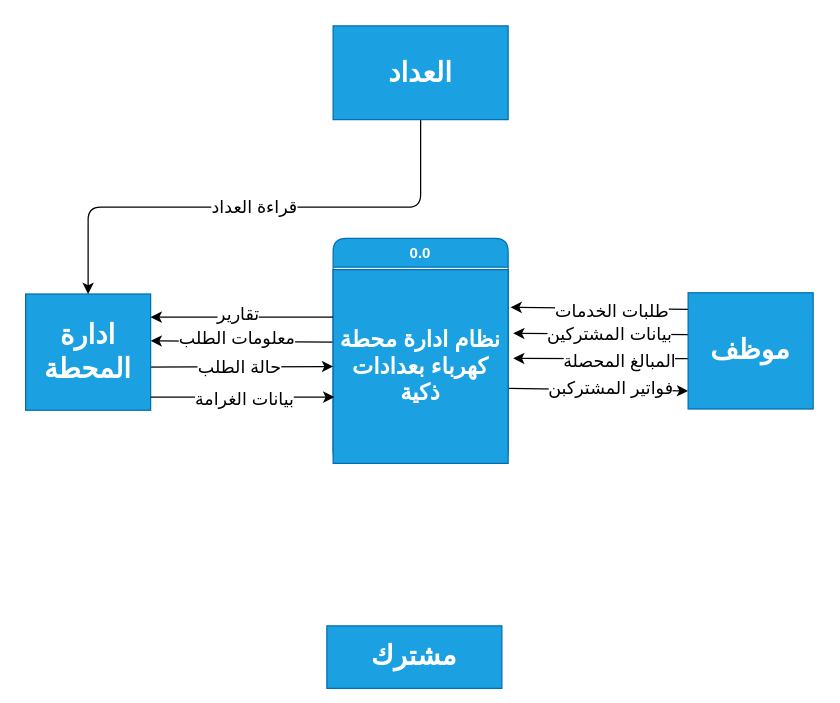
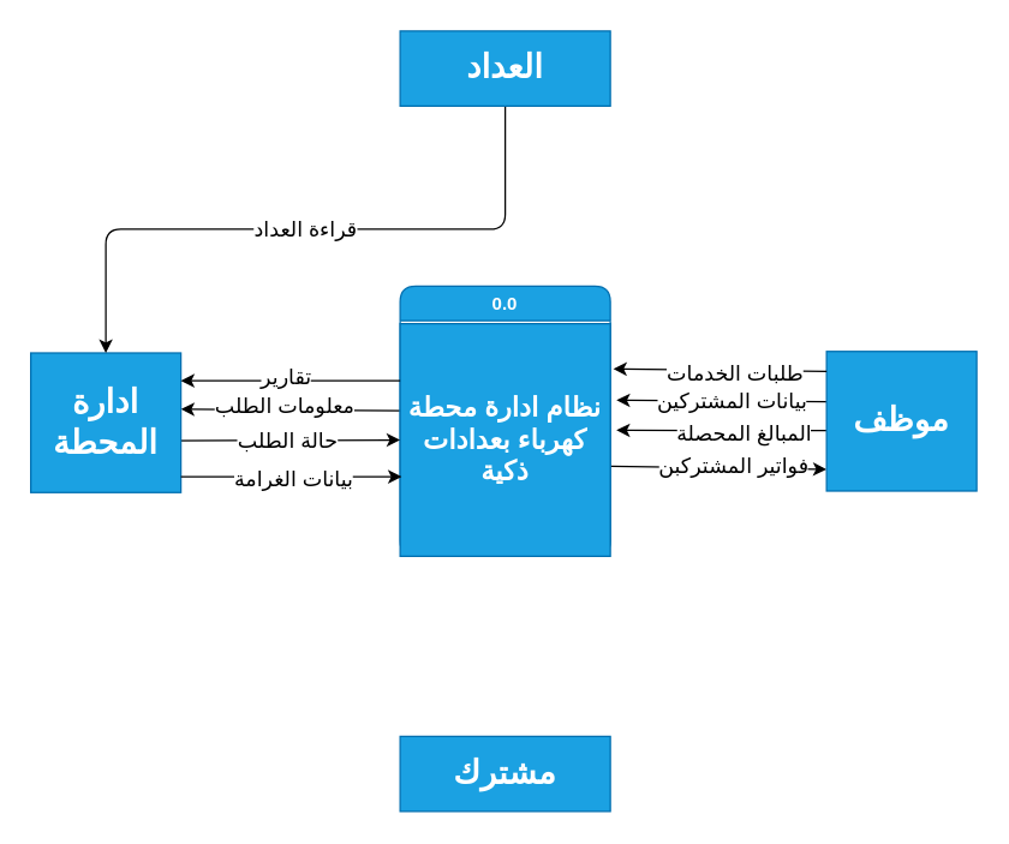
- <mxCell id="18" value="العداد" style="whiteSpace=wrap;html=1;align=center;treeFolding=1;treeMoving=1;newEdgeStyle={&quot;edgeStyle&quot;:&quot;elbowEdgeStyle&quot;,&quot;startArrow&quot;:&quot;none&quot;,&quot;endArrow&quot;:&quot;none&quot;};fontSize=22;fontStyle=1;fillColor=#1ba1e2;strokeColor=#006EAF;fontColor=#ffffff;" parent="1" vertex="1"><mxGeometry x="266" y="20" width="140" height="75" as="geometry" /></mxCell>
+ <mxCell id="18" value="العداد" style="whiteSpace=wrap;html=1;align=center;treeFolding=1;treeMoving=1;newEdgeStyle={&quot;edgeStyle&quot;:&quot;elbowEdgeStyle&quot;,&quot;startArrow&quot;:&quot;none&quot;,&quot;endArrow&quot;:&quot;none&quot;};fontSize=22;fontStyle=1;fillColor=#1ba1e2;strokeColor=#006EAF;fontColor=#ffffff;" parent="1" vertex="1"><mxGeometry x="266" y="20" width="140" height="50" as="geometry" /></mxCell>
- <mxCell id="15" value="مشترك" style="whiteSpace=wrap;html=1;align=center;treeFolding=1;treeMoving=1;newEdgeStyle={&quot;edgeStyle&quot;:&quot;elbowEdgeStyle&quot;,&quot;startArrow&quot;:&quot;none&quot;,&quot;endArrow&quot;:&quot;none&quot;};fontSize=22;fontStyle=1;fillColor=#1ba1e2;strokeColor=#006EAF;fontColor=#ffffff;" parent="1" vertex="1"><mxGeometry x="261" y="500" width="140" height="50" as="geometry" /></mxCell>
+ <mxCell id="15" value="مشترك" style="whiteSpace=wrap;html=1;align=center;treeFolding=1;treeMoving=1;newEdgeStyle={&quot;edgeStyle&quot;:&quot;elbowEdgeStyle&quot;,&quot;startArrow&quot;:&quot;none&quot;,&quot;endArrow&quot;:&quot;none&quot;};fontSize=22;fontStyle=1;fillColor=#1ba1e2;strokeColor=#006EAF;fontColor=#ffffff;" parent="1" vertex="1"><mxGeometry x="266" y="490" width="140" height="50" as="geometry" /></mxCell>
